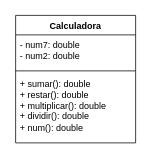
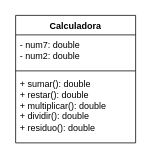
- <mxCell id="5" value="&lt;div&gt;+ sumar(): double&lt;/div&gt;&lt;div&gt;+ restar(): double&lt;/div&gt;&lt;div&gt;+ multiplicar(): double&lt;/div&gt;&lt;div&gt;+ dividir(): double&lt;/div&gt;&lt;div&gt;+ num(): double&lt;/div&gt;" style="text;strokeColor=none;fillColor=none;align=left;verticalAlign=top;spacingLeft=4;spacingRight=4;overflow=hidden;rotatable=0;points=[[0,0.5],[1,0.5]];portConstraint=eastwest;whiteSpace=wrap;html=1;" vertex="1" parent="2"><mxGeometry y="78" width="160" height="92" as="geometry" /></mxCell>
+ <mxCell id="5" value="&lt;div&gt;+ sumar(): double&lt;/div&gt;&lt;div&gt;+ restar(): double&lt;/div&gt;&lt;div&gt;+ multiplicar(): double&lt;/div&gt;&lt;div&gt;+ dividir(): double&lt;/div&gt;&lt;div&gt;+ residuo(): double&lt;/div&gt;" style="text;strokeColor=none;fillColor=none;align=left;verticalAlign=top;spacingLeft=4;spacingRight=4;overflow=hidden;rotatable=0;points=[[0,0.5],[1,0.5]];portConstraint=eastwest;whiteSpace=wrap;html=1;" vertex="1" parent="2"><mxGeometry y="78" width="160" height="92" as="geometry" /></mxCell>
